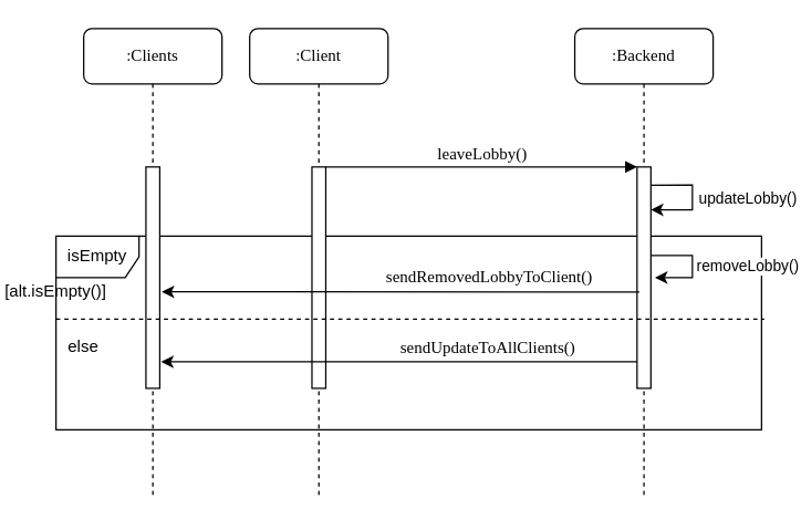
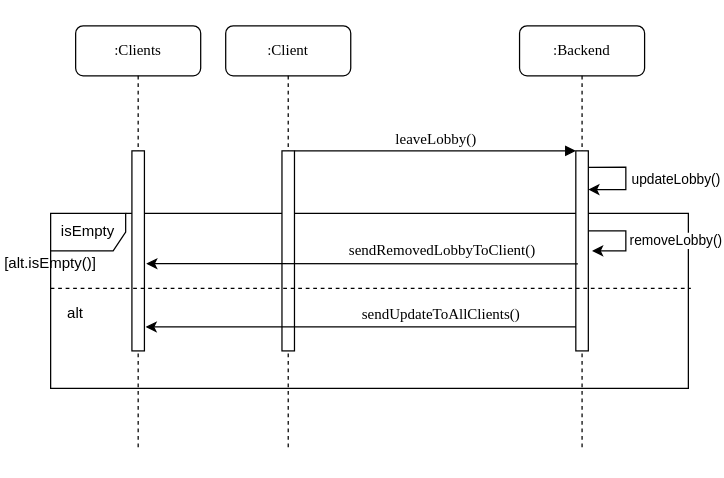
- <mxCell id="18" value="else&lt;br&gt;" style="text;html=1;strokeColor=none;fillColor=none;align=center;verticalAlign=middle;whiteSpace=wrap;rounded=0;" parent="1" vertex="1"><mxGeometry x="40" y="240" width="40" height="20" as="geometry" /></mxCell>
+ <mxCell id="18" value="alt&lt;br&gt;" style="text;html=1;strokeColor=none;fillColor=none;align=center;verticalAlign=middle;whiteSpace=wrap;rounded=0;" parent="1" vertex="1"><mxGeometry x="40" y="240" width="40" height="20" as="geometry" /></mxCell>
